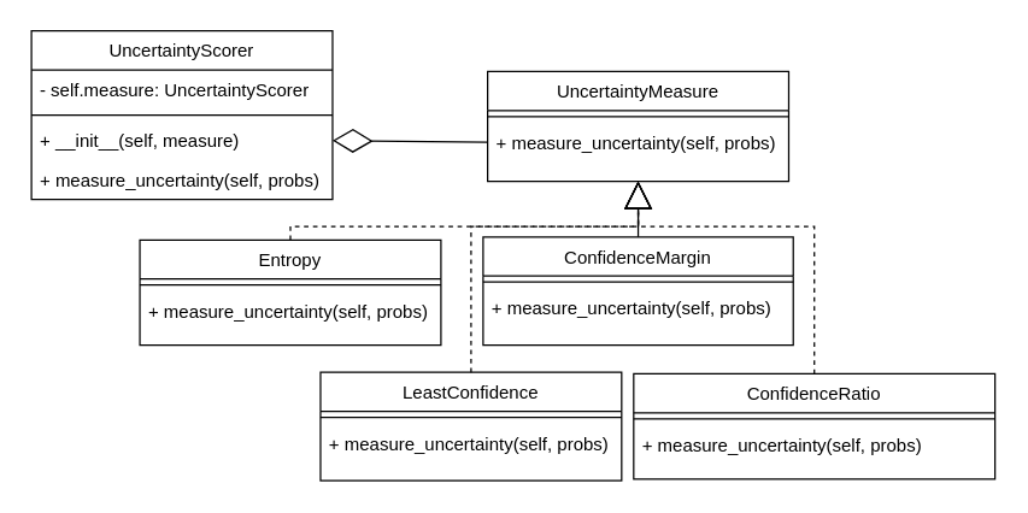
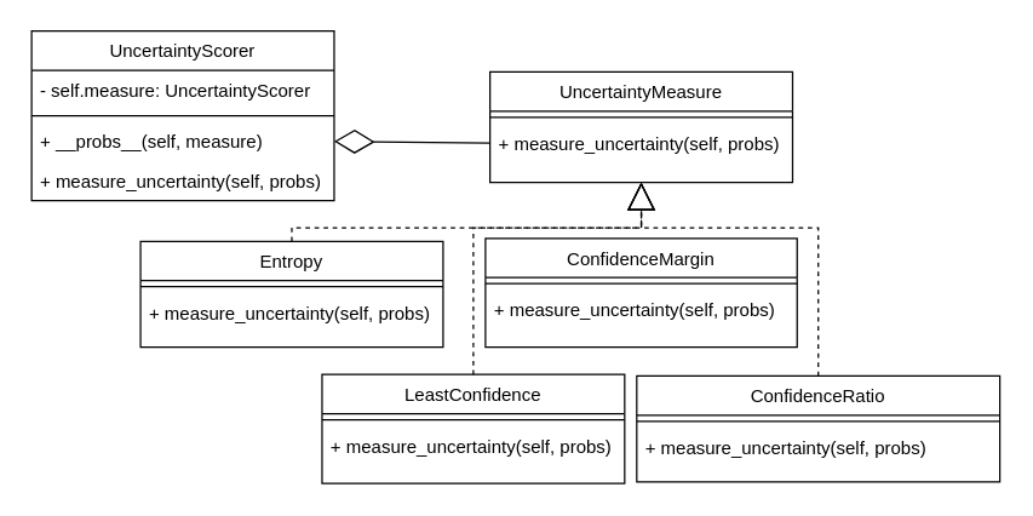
- <mxCell id="24" value="+ __init__(self, measure)" style="text;align=left;verticalAlign=top;spacingLeft=4;spacingRight=4;overflow=hidden;rotatable=0;points=[[0,0.5],[1,0.5]];portConstraint=eastwest;" vertex="1" parent="21"><mxGeometry y="60" width="200" height="26" as="geometry" /></mxCell>
+ <mxCell id="24" value="+ __probs__(self, measure)" style="text;align=left;verticalAlign=top;spacingLeft=4;spacingRight=4;overflow=hidden;rotatable=0;points=[[0,0.5],[1,0.5]];portConstraint=eastwest;" vertex="1" parent="21"><mxGeometry y="60" width="200" height="26" as="geometry" /></mxCell>
- <mxCell id="19" value="" style="endArrow=block;endSize=16;endFill=0;html=1;rounded=0;exitX=0.5;exitY=0;exitDx=0;exitDy=0;entryX=0.5;entryY=1;entryDx=0;entryDy=0;" edge="1" parent="1" source="8" target="2"><mxGeometry x="-0.625" y="3" width="160" relative="1" as="geometry"><mxPoint x="132" y="206" as="sourcePoint" /><mxPoint x="432" y="107" as="targetPoint" /><mxPoint as="offset" /><Array as="points" /></mxGeometry></mxCell>
